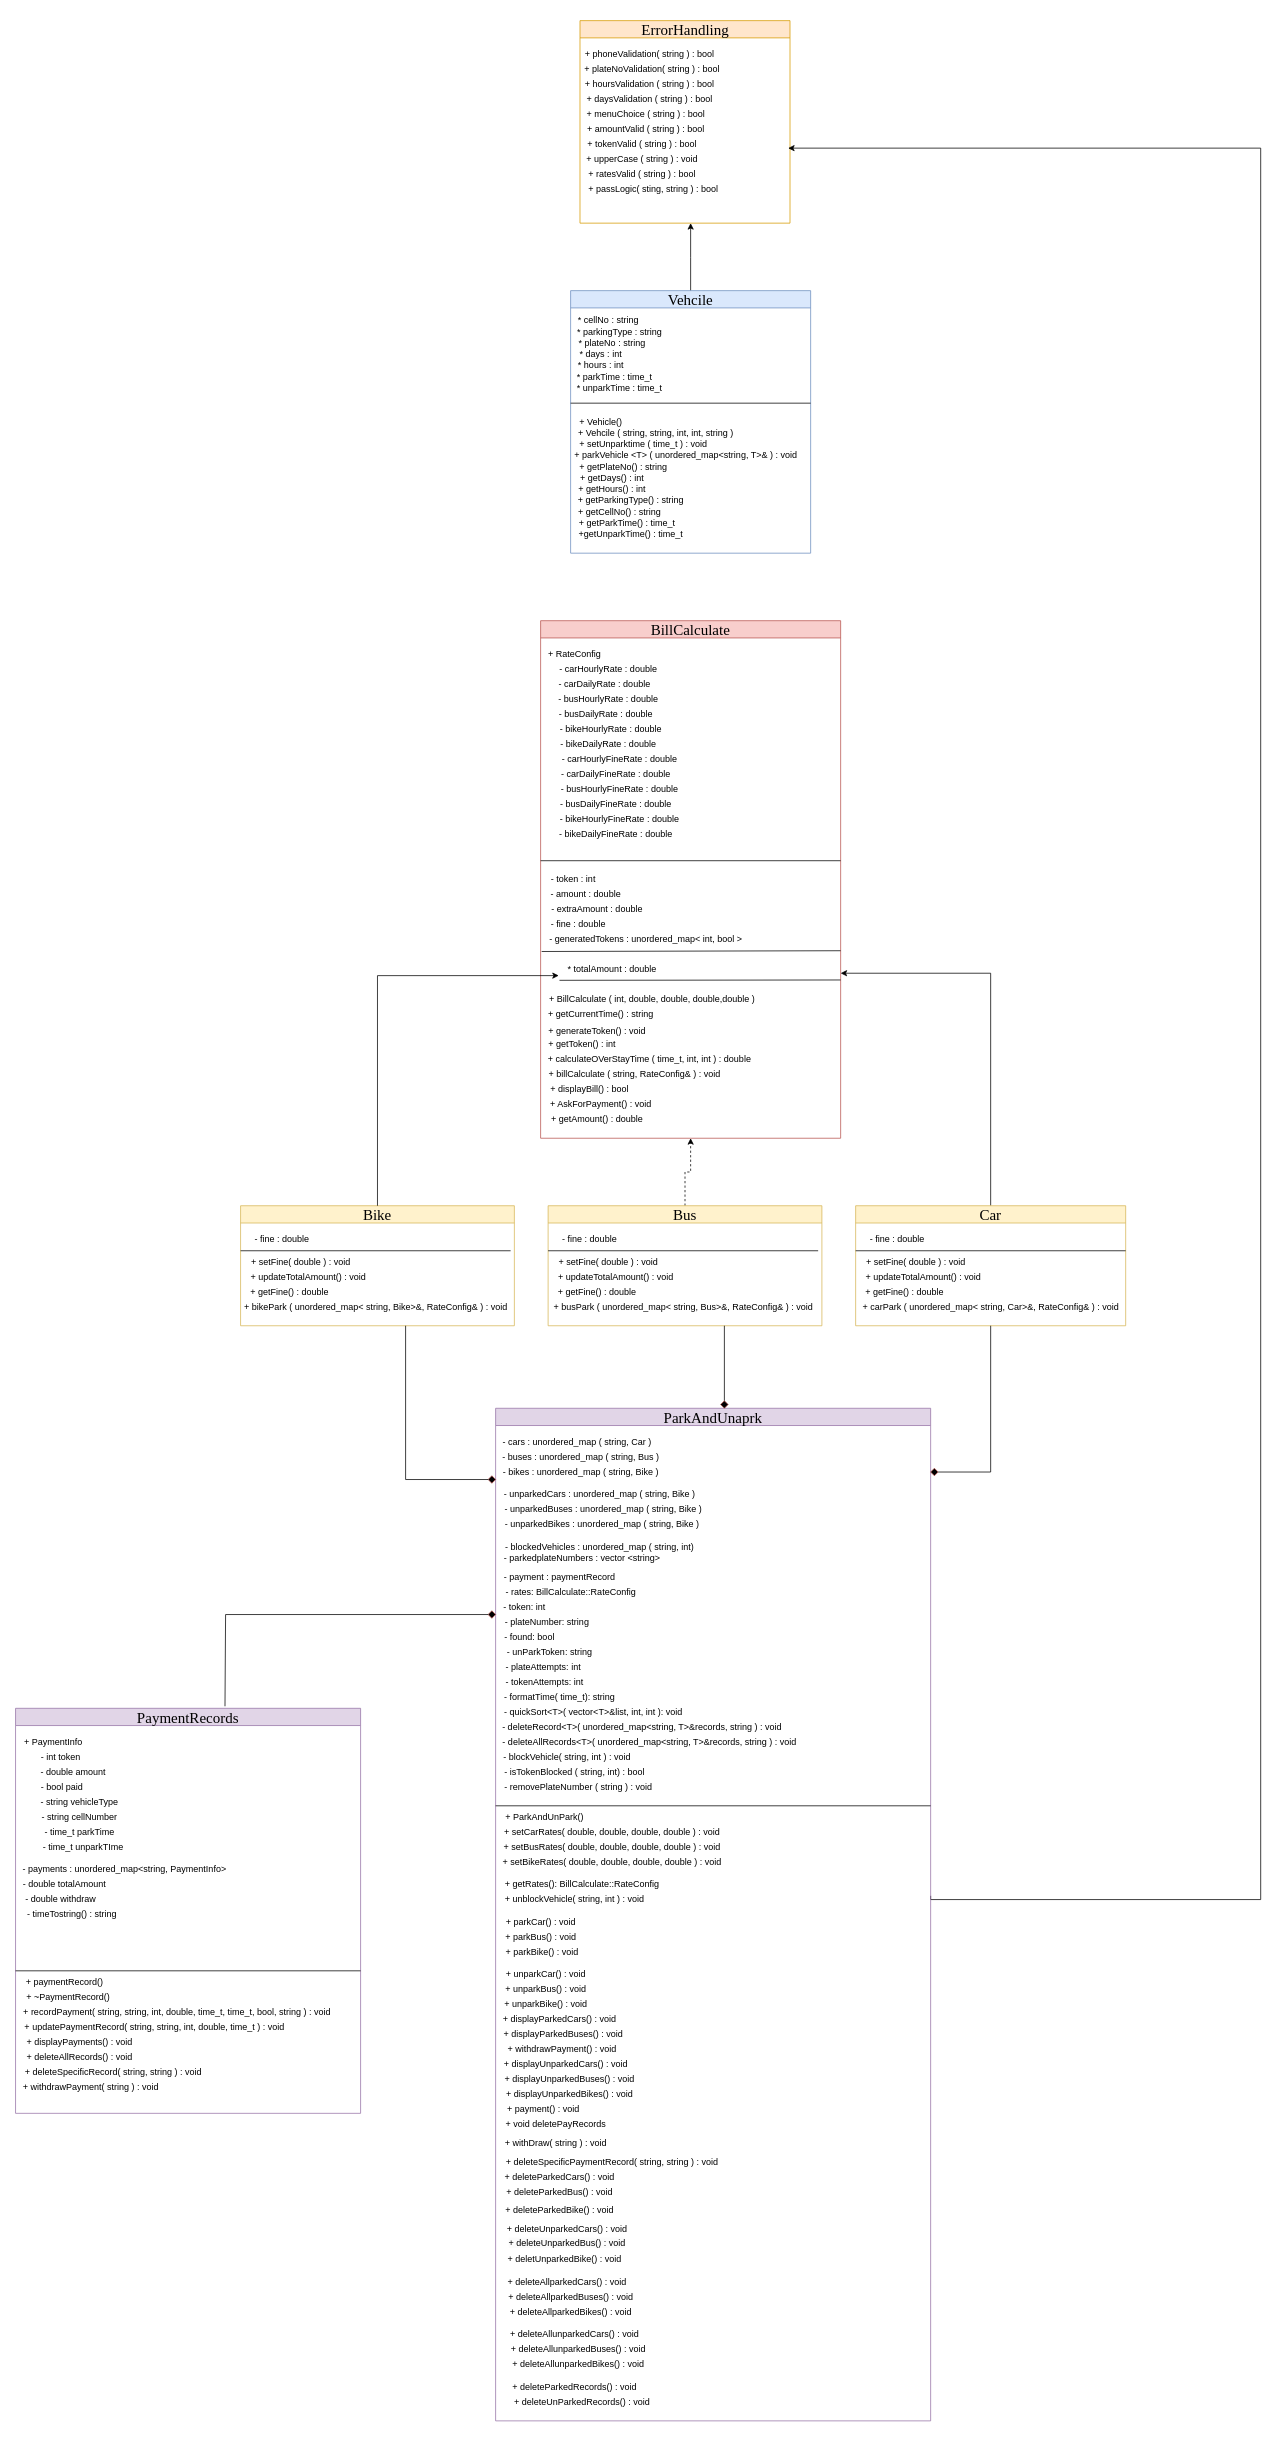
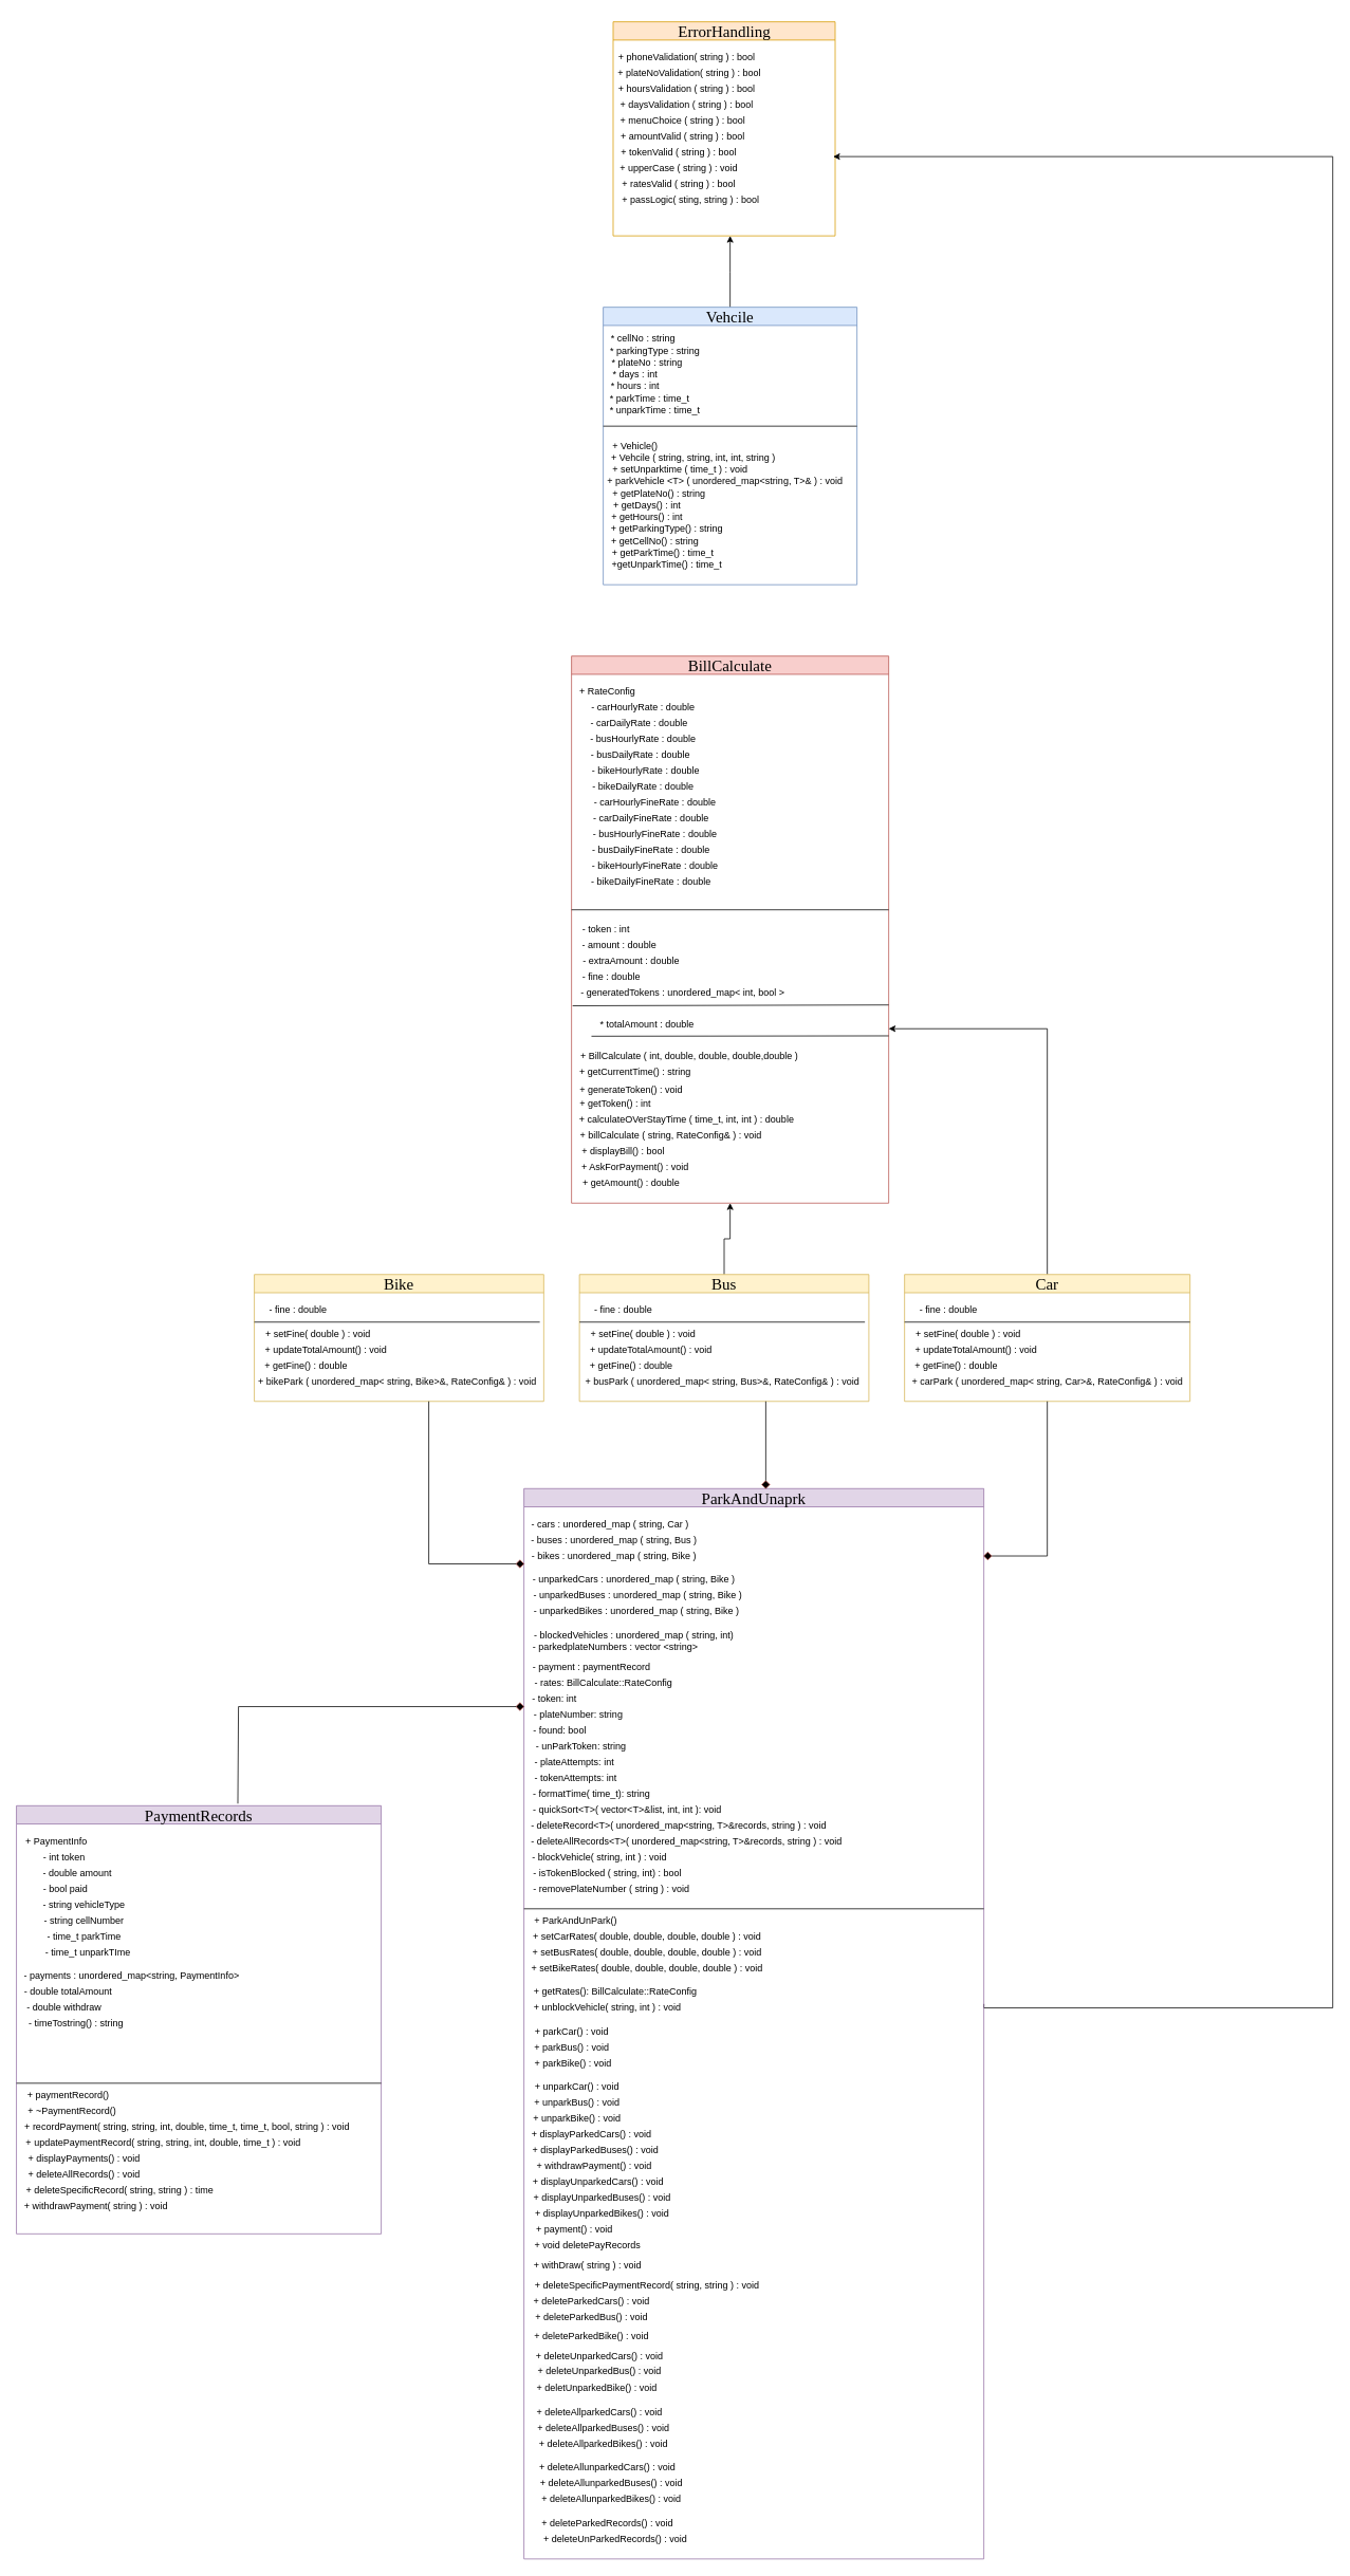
- <mxCell id="153" style="edgeStyle=orthogonalEdgeStyle;rounded=0;orthogonalLoop=1;jettySize=auto;html=1;exitX=0.5;exitY=0;exitDx=0;exitDy=0;entryX=-0.006;entryY=0.773;entryDx=0;entryDy=0;entryPerimeter=0;" parent="1" source="63" target="42" edge="1"><mxGeometry relative="1" as="geometry" /></mxCell>
- <mxCell id="70" style="edgeStyle=orthogonalEdgeStyle;rounded=0;orthogonalLoop=1;jettySize=auto;html=1;exitX=0.5;exitY=0;exitDx=0;exitDy=0;entryX=0.5;entryY=1;entryDx=0;entryDy=0;dashed=1;" parent="1" source="71" target="23" edge="1"><mxGeometry relative="1" as="geometry" /></mxCell>
+ <mxCell id="70" style="edgeStyle=orthogonalEdgeStyle;rounded=0;orthogonalLoop=1;jettySize=auto;html=1;exitX=0.5;exitY=0;exitDx=0;exitDy=0;entryX=0.5;entryY=1;entryDx=0;entryDy=0;" parent="1" source="71" target="23" edge="1"><mxGeometry relative="1" as="geometry" /></mxCell>
- <mxCell id="178" value="+ deleteSpecificRecord( string, string ) : void" style="text;html=1;align=center;verticalAlign=middle;resizable=0;points=[];autosize=1;strokeColor=none;fillColor=none;" parent="159" vertex="1"><mxGeometry y="470" width="260" height="30" as="geometry" /></mxCell>
+ <mxCell id="178" value="+ deleteSpecificRecord( string, string ) : time" style="text;html=1;align=center;verticalAlign=middle;resizable=0;points=[];autosize=1;strokeColor=none;fillColor=none;" parent="159" vertex="1"><mxGeometry y="470" width="260" height="30" as="geometry" /></mxCell>
